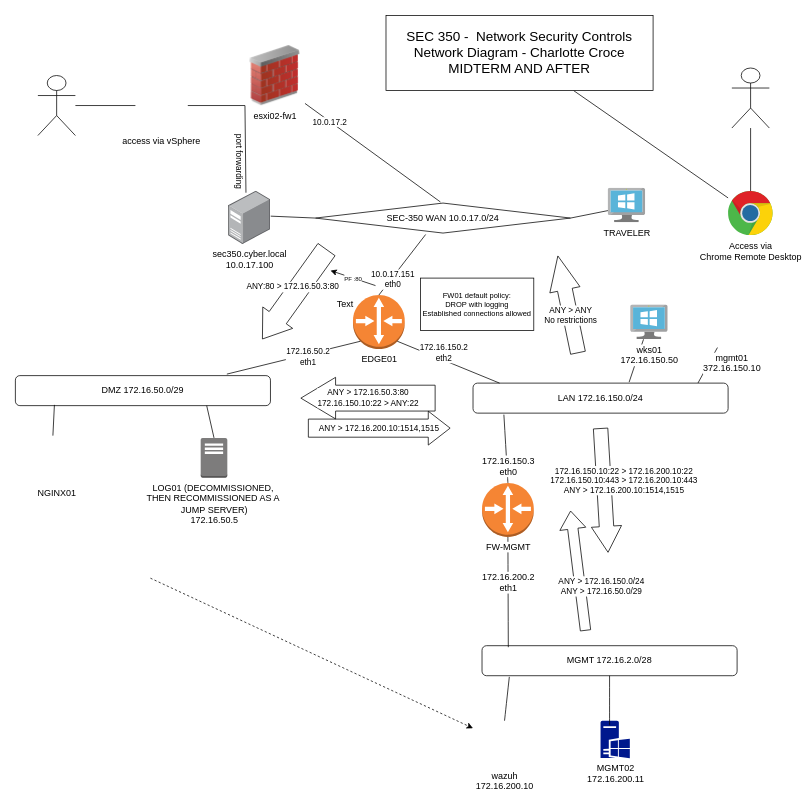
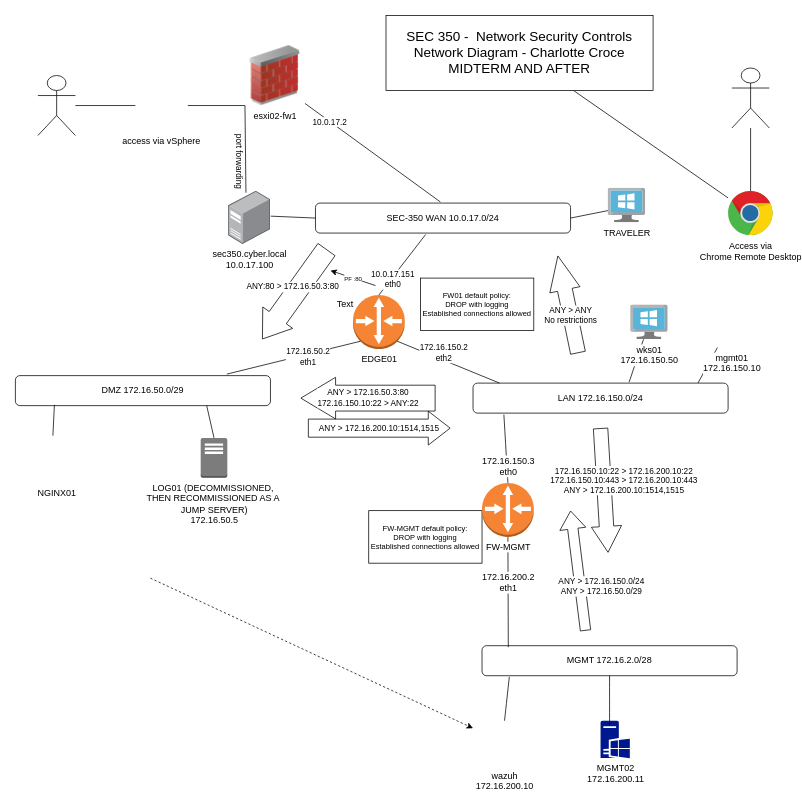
- <mxCell id="2" value="SEC-350 WAN 10.0.17.0/24" style="rhombus;whiteSpace=wrap;html=1;align=center;" vertex="1" parent="1"><mxGeometry x="420" y="270" width="340" height="40" as="geometry" /></mxCell>
+ <mxCell id="2" value="SEC-350 WAN 10.0.17.0/24" style="rounded=1;whiteSpace=wrap;html=1;align=center;" vertex="1" parent="1"><mxGeometry x="420" y="270" width="340" height="40" as="geometry" /></mxCell>
- <mxCell id="51" value="mgmt01&lt;div&gt;372.16.150.10&lt;/div&gt;" style="shape=image;html=1;verticalAlign=top;verticalLabelPosition=bottom;labelBackgroundColor=#ffffff;imageAspect=0;aspect=fixed;image=https://cdn1.iconfinder.com/data/icons/operating-system-flat-1/30/ubuntu-128.png" vertex="1" parent="1"><mxGeometry x="940" y="392.6" width="70" height="70" as="geometry" /></mxCell>
+ <mxCell id="51" value="mgmt01&lt;div&gt;172.16.150.10&lt;/div&gt;" style="shape=image;html=1;verticalAlign=top;verticalLabelPosition=bottom;labelBackgroundColor=#ffffff;imageAspect=0;aspect=fixed;image=https://cdn1.iconfinder.com/data/icons/operating-system-flat-1/30/ubuntu-128.png" vertex="1" parent="1"><mxGeometry x="940" y="392.6" width="70" height="70" as="geometry" /></mxCell>
+ <mxCell id="38" value="FW-MGMT default policy:&#10;DROP with logging&#10;Established connections allowed " style="rounded=0;whiteSpace=wrap;fontSize=10;verticalAlign=middle;" vertex="1" parent="1"><mxGeometry x="491" y="680" width="151" height="70" as="geometry" /></mxCell>
